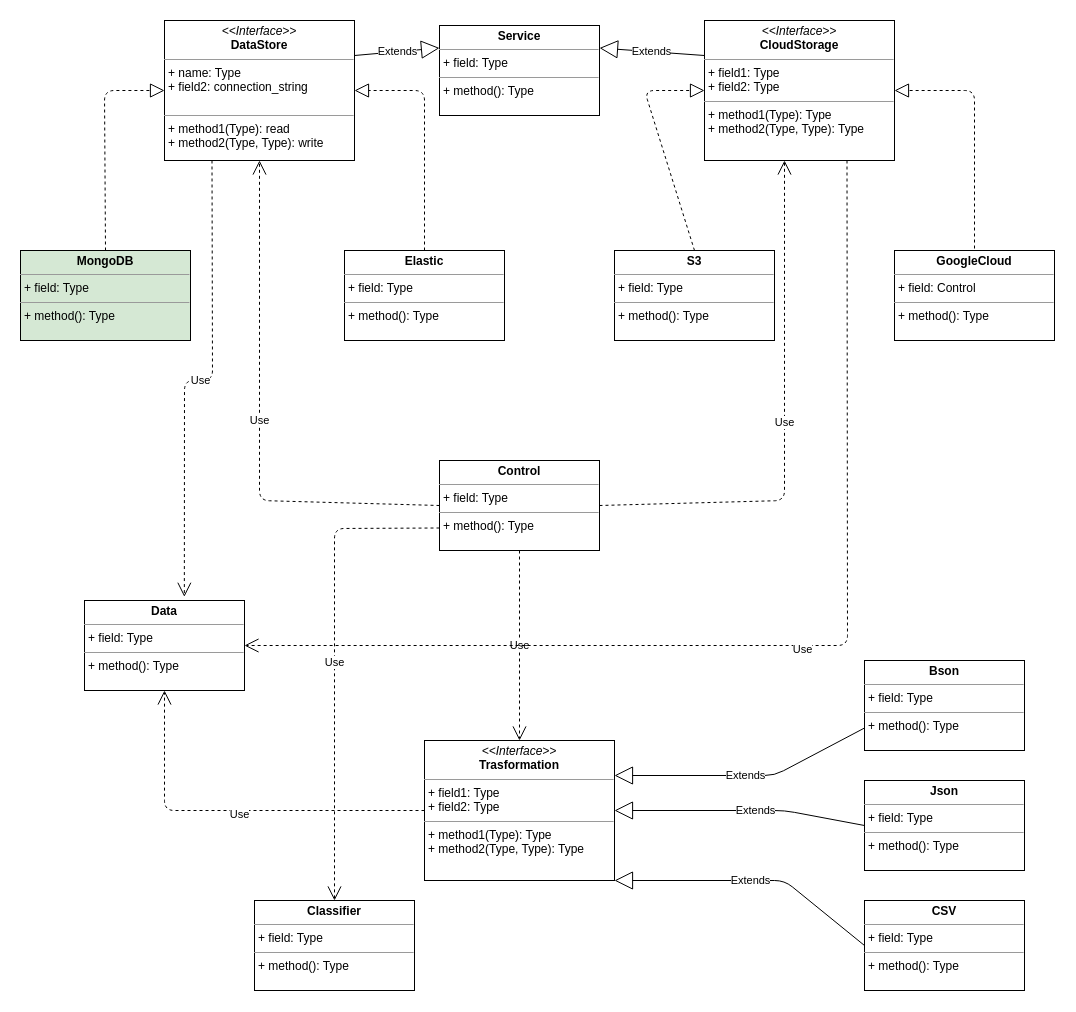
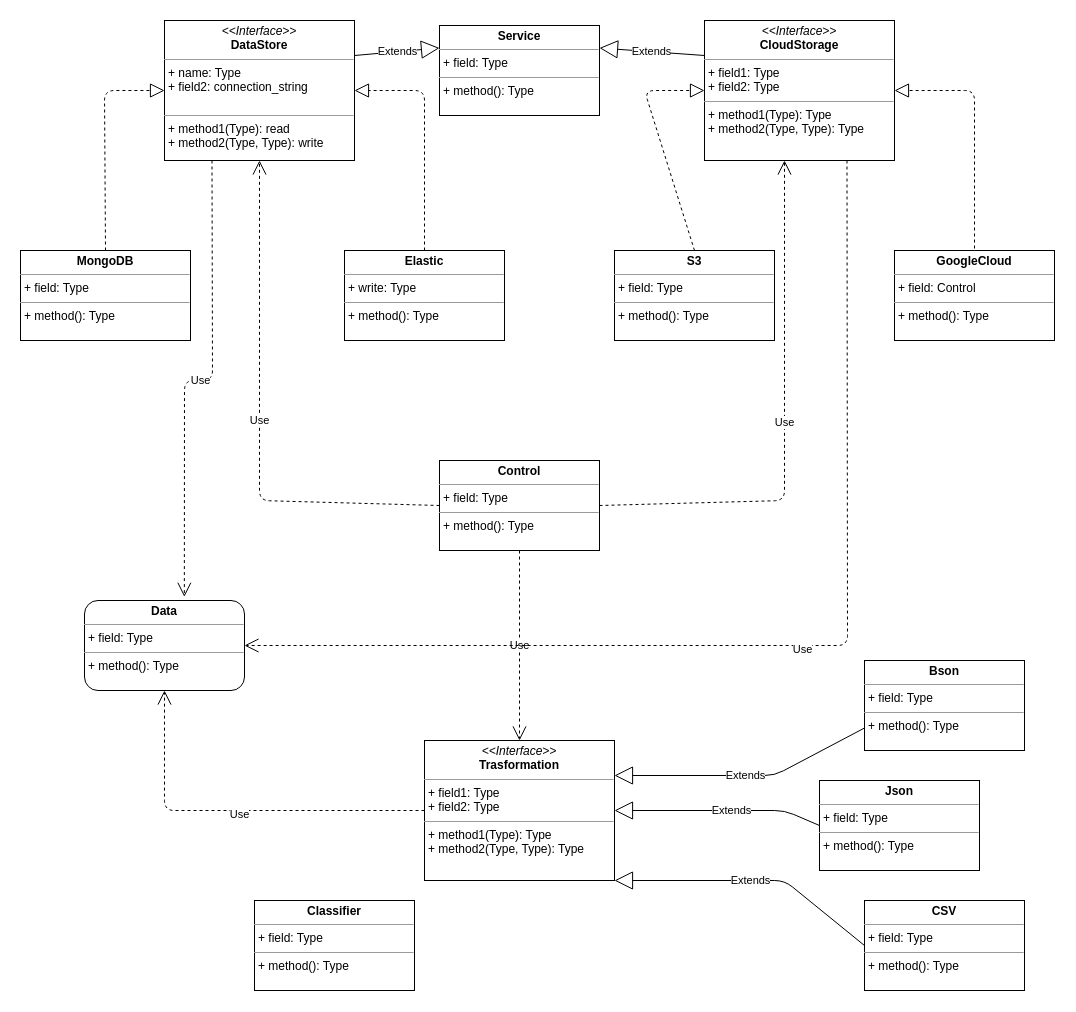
- <mxCell id="11" value="&lt;p style=&quot;margin: 0px ; margin-top: 4px ; text-align: center&quot;&gt;&lt;b&gt;Elastic&lt;/b&gt;&lt;/p&gt;&lt;hr size=&quot;1&quot;&gt;&lt;p style=&quot;margin: 0px ; margin-left: 4px&quot;&gt;+ field: Type&lt;/p&gt;&lt;hr size=&quot;1&quot;&gt;&lt;p style=&quot;margin: 0px ; margin-left: 4px&quot;&gt;+ method(): Type&lt;/p&gt;" style="verticalAlign=top;align=left;overflow=fill;fontSize=12;fontFamily=Helvetica;html=1;" vertex="1" parent="1"><mxGeometry x="344" y="250" width="160" height="90" as="geometry" /></mxCell>
+ <mxCell id="11" value="&lt;p style=&quot;margin: 0px ; margin-top: 4px ; text-align: center&quot;&gt;&lt;b&gt;Elastic&lt;/b&gt;&lt;/p&gt;&lt;hr size=&quot;1&quot;&gt;&lt;p style=&quot;margin: 0px ; margin-left: 4px&quot;&gt;+ write: Type&lt;/p&gt;&lt;hr size=&quot;1&quot;&gt;&lt;p style=&quot;margin: 0px ; margin-left: 4px&quot;&gt;+ method(): Type&lt;/p&gt;" style="verticalAlign=top;align=left;overflow=fill;fontSize=12;fontFamily=Helvetica;html=1;" vertex="1" parent="1"><mxGeometry x="344" y="250" width="160" height="90" as="geometry" /></mxCell>
- <mxCell id="10" value="&lt;p style=&quot;margin: 0px ; margin-top: 4px ; text-align: center&quot;&gt;&lt;b&gt;MongoDB&lt;/b&gt;&lt;/p&gt;&lt;hr size=&quot;1&quot;&gt;&lt;p style=&quot;margin: 0px ; margin-left: 4px&quot;&gt;+ field: Type&lt;/p&gt;&lt;hr size=&quot;1&quot;&gt;&lt;p style=&quot;margin: 0px ; margin-left: 4px&quot;&gt;+ method(): Type&lt;/p&gt;" style="verticalAlign=top;align=left;overflow=fill;fontSize=12;fontFamily=Helvetica;html=1;fillColor=#d5e8d4;" vertex="1" parent="1"><mxGeometry x="20" y="250" width="170" height="90" as="geometry" /></mxCell>
+ <mxCell id="10" value="&lt;p style=&quot;margin: 0px ; margin-top: 4px ; text-align: center&quot;&gt;&lt;b&gt;MongoDB&lt;/b&gt;&lt;/p&gt;&lt;hr size=&quot;1&quot;&gt;&lt;p style=&quot;margin: 0px ; margin-left: 4px&quot;&gt;+ field: Type&lt;/p&gt;&lt;hr size=&quot;1&quot;&gt;&lt;p style=&quot;margin: 0px ; margin-left: 4px&quot;&gt;+ method(): Type&lt;/p&gt;" style="verticalAlign=top;align=left;overflow=fill;fontSize=12;fontFamily=Helvetica;html=1;" vertex="1" parent="1"><mxGeometry x="20" y="250" width="170" height="90" as="geometry" /></mxCell>
- <mxCell id="20" value="&lt;p style=&quot;margin: 0px ; margin-top: 4px ; text-align: center&quot;&gt;&lt;b&gt;Data&lt;/b&gt;&lt;/p&gt;&lt;hr size=&quot;1&quot;&gt;&lt;p style=&quot;margin: 0px ; margin-left: 4px&quot;&gt;+ field: Type&lt;/p&gt;&lt;hr size=&quot;1&quot;&gt;&lt;p style=&quot;margin: 0px ; margin-left: 4px&quot;&gt;+ method(): Type&lt;/p&gt;" style="verticalAlign=top;align=left;overflow=fill;fontSize=12;fontFamily=Helvetica;html=1;rounded=0;sketch=0;" vertex="1" parent="1"><mxGeometry x="84" y="600" width="160" height="90" as="geometry" /></mxCell>
+ <mxCell id="20" value="&lt;p style=&quot;margin: 0px ; margin-top: 4px ; text-align: center&quot;&gt;&lt;b&gt;Data&lt;/b&gt;&lt;/p&gt;&lt;hr size=&quot;1&quot;&gt;&lt;p style=&quot;margin: 0px ; margin-left: 4px&quot;&gt;+ field: Type&lt;/p&gt;&lt;hr size=&quot;1&quot;&gt;&lt;p style=&quot;margin: 0px ; margin-left: 4px&quot;&gt;+ method(): Type&lt;/p&gt;" style="verticalAlign=top;align=left;overflow=fill;fontSize=12;fontFamily=Helvetica;html=1;sketch=0;rounded=1;" vertex="1" parent="1"><mxGeometry x="84" y="600" width="160" height="90" as="geometry" /></mxCell>
- <mxCell id="35" value="Use" style="endArrow=open;endSize=12;dashed=1;html=1;entryX=0.5;entryY=0;entryDx=0;entryDy=0;exitX=0;exitY=0.75;exitDx=0;exitDy=0;" edge="1" parent="1" source="21" target="34"><mxGeometry width="160" relative="1" as="geometry"><mxPoint x="529" y="560" as="sourcePoint" /><mxPoint x="529" y="680" as="targetPoint" /><Array as="points"><mxPoint x="334" y="528" /></Array></mxGeometry></mxCell>
- <mxCell id="32" value="&lt;p style=&quot;margin: 0px ; margin-top: 4px ; text-align: center&quot;&gt;&lt;b&gt;Json&lt;/b&gt;&lt;/p&gt;&lt;hr size=&quot;1&quot;&gt;&lt;p style=&quot;margin: 0px ; margin-left: 4px&quot;&gt;+ field: Type&lt;/p&gt;&lt;hr size=&quot;1&quot;&gt;&lt;p style=&quot;margin: 0px ; margin-left: 4px&quot;&gt;+ method(): Type&lt;/p&gt;" style="verticalAlign=top;align=left;overflow=fill;fontSize=12;fontFamily=Helvetica;html=1;rounded=0;sketch=0;" vertex="1" parent="1"><mxGeometry x="864" y="780" width="160" height="90" as="geometry" /></mxCell>
+ <mxCell id="32" value="&lt;p style=&quot;margin: 0px ; margin-top: 4px ; text-align: center&quot;&gt;&lt;b&gt;Json&lt;/b&gt;&lt;/p&gt;&lt;hr size=&quot;1&quot;&gt;&lt;p style=&quot;margin: 0px ; margin-left: 4px&quot;&gt;+ field: Type&lt;/p&gt;&lt;hr size=&quot;1&quot;&gt;&lt;p style=&quot;margin: 0px ; margin-left: 4px&quot;&gt;+ method(): Type&lt;/p&gt;" style="verticalAlign=top;align=left;overflow=fill;fontSize=12;fontFamily=Helvetica;html=1;rounded=0;sketch=0;" vertex="1" parent="1"><mxGeometry x="819" y="780" width="160" height="90" as="geometry" /></mxCell>
